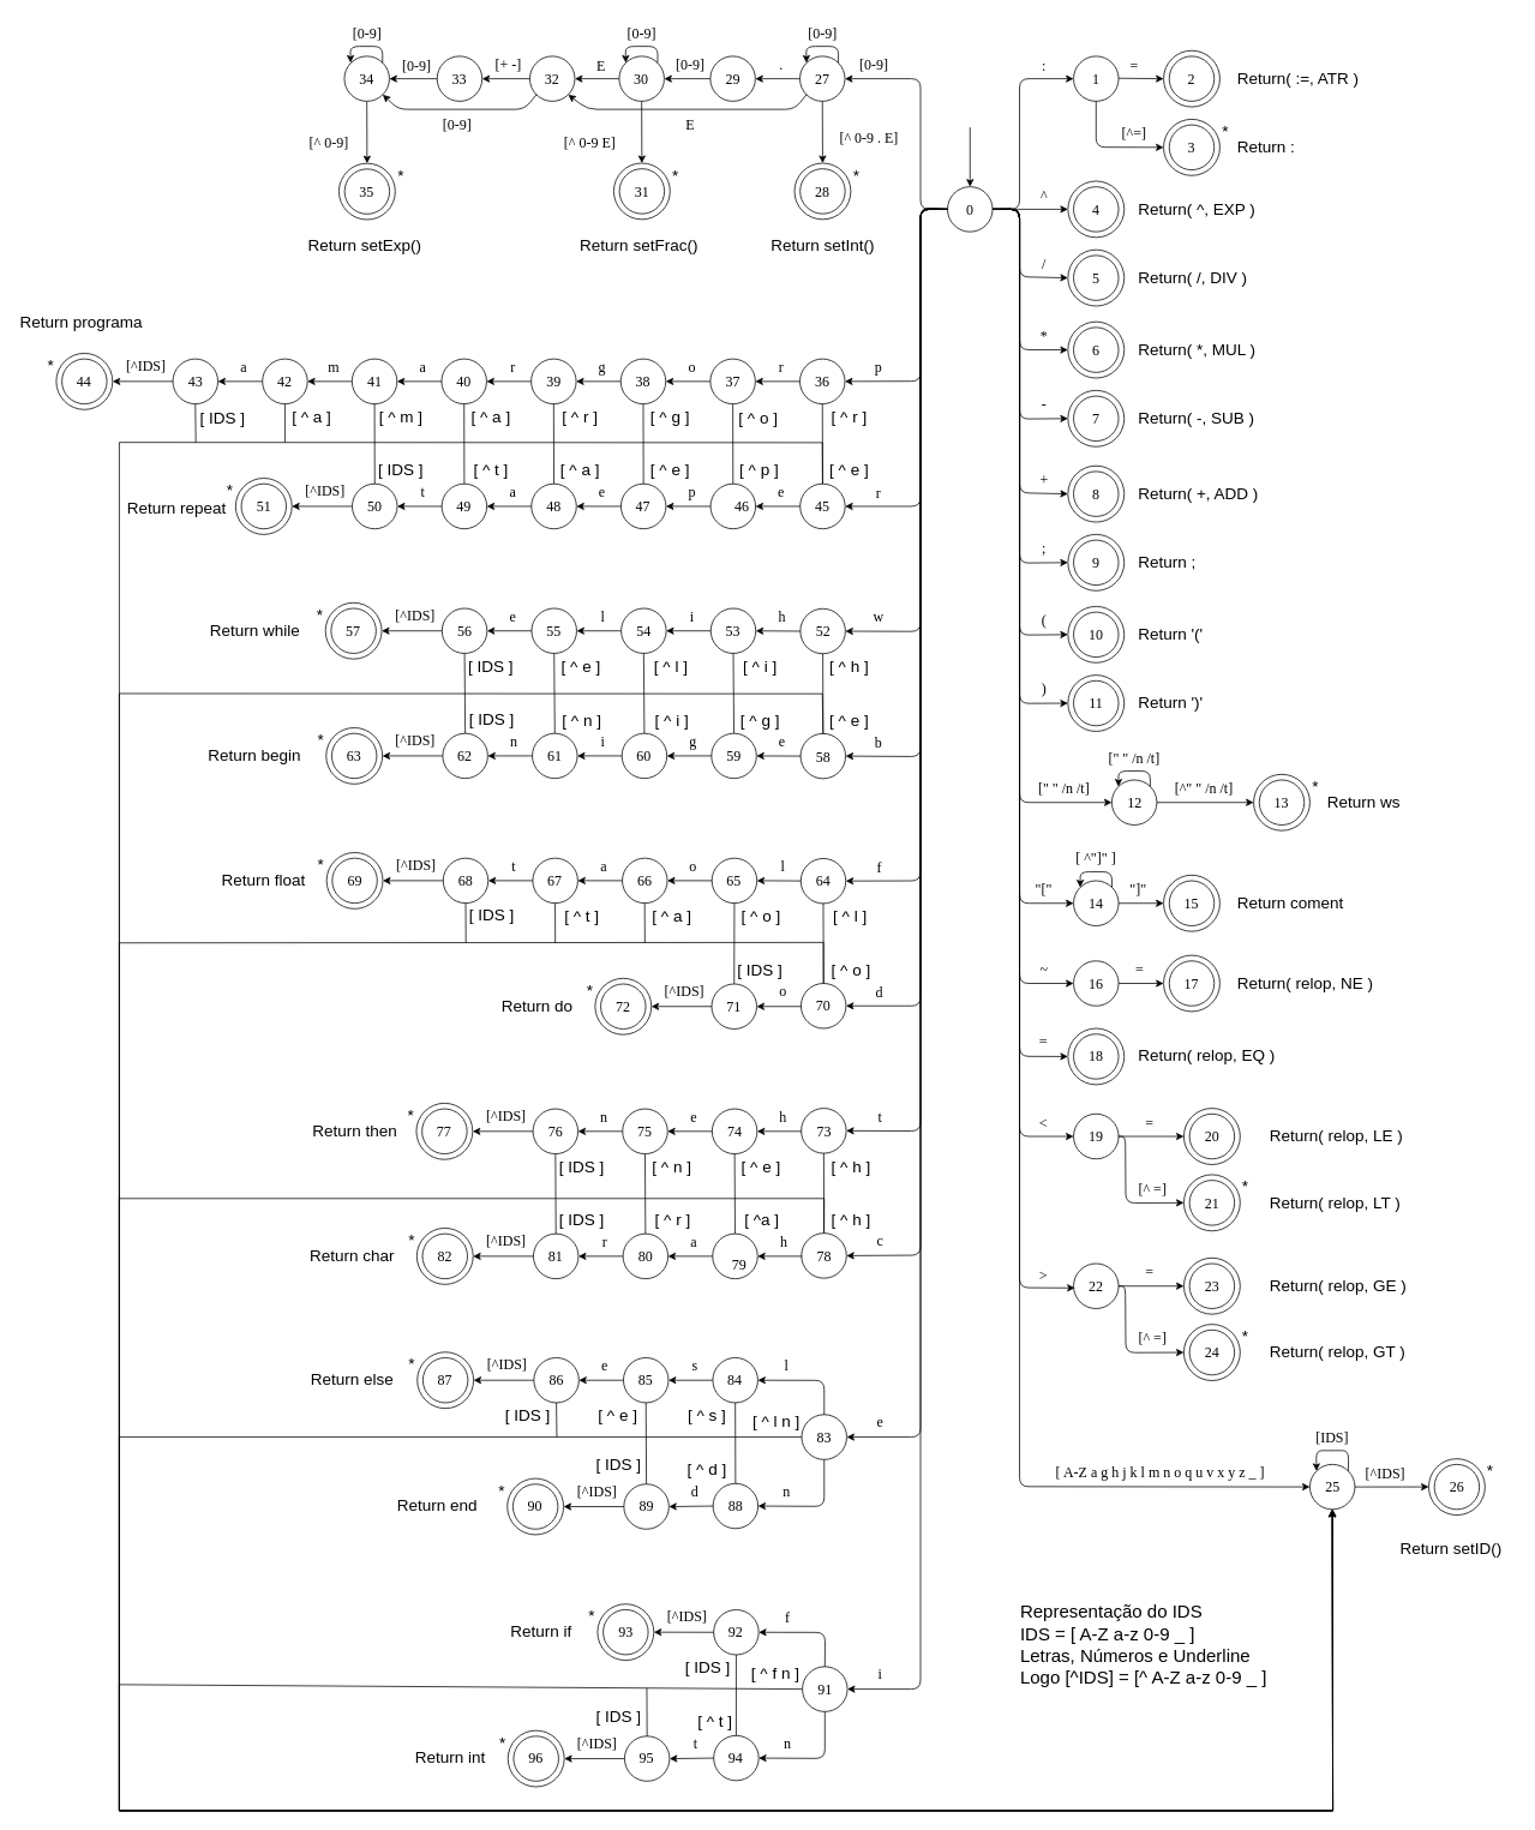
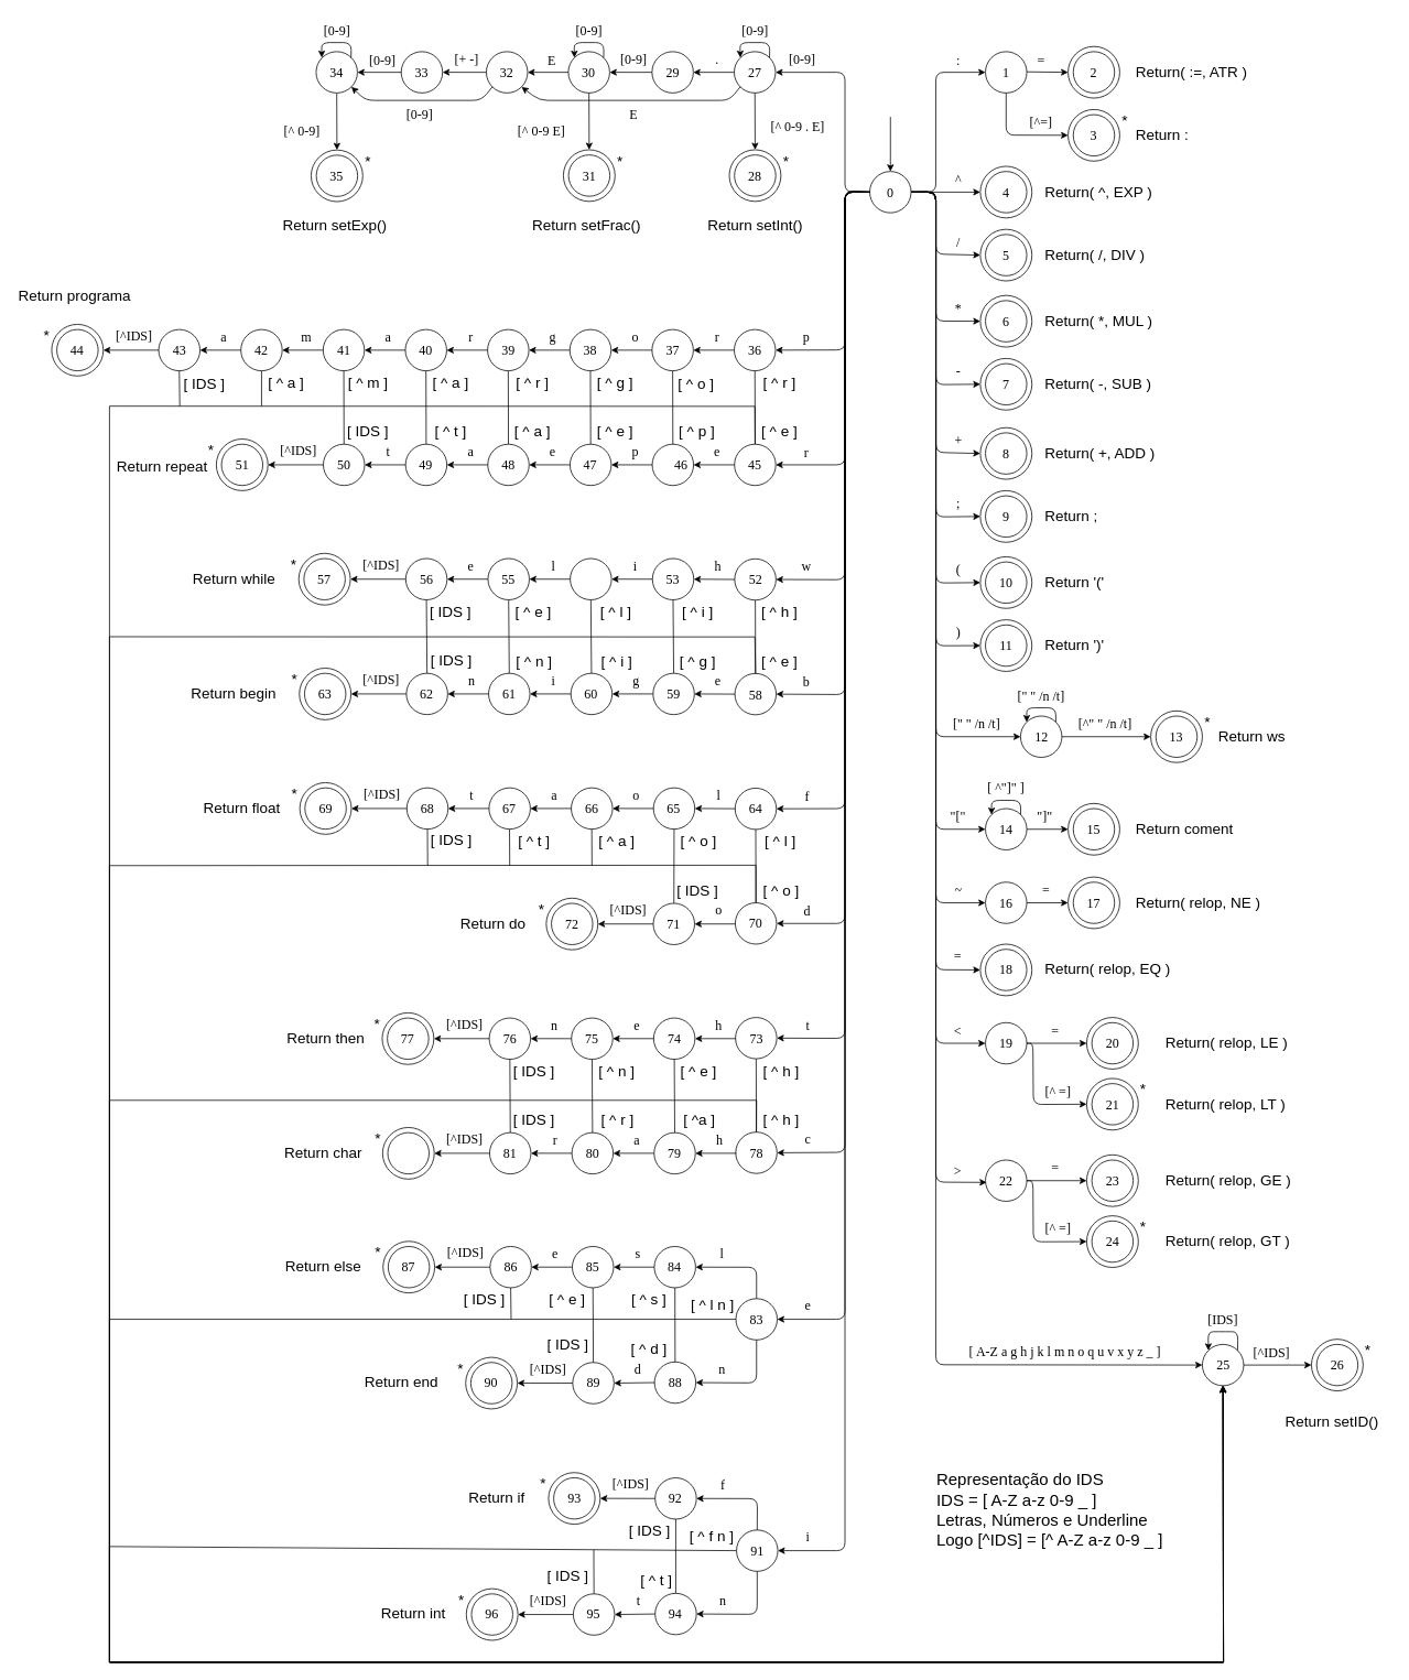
- <mxCell id="290" value="&lt;font style=&quot;font-size: 16px;&quot;&gt;54&lt;/font&gt;" style="text;html=1;strokeColor=none;fillColor=none;align=center;verticalAlign=middle;whiteSpace=wrap;rounded=0;fontFamily=Verdana;fontSize=16;" vertex="1" parent="1"><mxGeometry x="704.5" y="690.38" width="20" height="20" as="geometry" /></mxCell>
- <mxCell id="405" value="&lt;font style=&quot;font-size: 16px;&quot;&gt;82&lt;/font&gt;" style="text;html=1;strokeColor=none;fillColor=none;align=center;verticalAlign=middle;whiteSpace=wrap;rounded=0;fontFamily=Verdana;fontSize=16;flipH=0;flipV=0;" vertex="1" parent="1"><mxGeometry x="483.75" y="1385.12" width="20" height="20" as="geometry" /></mxCell>
- <mxCell id="390" value="&lt;font style=&quot;font-size: 16px;&quot;&gt;79&lt;/font&gt;" style="text;html=1;strokeColor=none;fillColor=none;align=center;verticalAlign=middle;whiteSpace=wrap;rounded=0;fontFamily=Verdana;fontSize=16;" vertex="1" parent="1"><mxGeometry x="811" y="1395.12" width="20" height="20" as="geometry" /></mxCell>
+ <mxCell id="390" value="&lt;font style=&quot;font-size: 16px;&quot;&gt;79&lt;/font&gt;" style="text;html=1;strokeColor=none;fillColor=none;align=center;verticalAlign=middle;whiteSpace=wrap;rounded=0;fontFamily=Verdana;fontSize=16;" vertex="1" parent="1"><mxGeometry x="806" y="1385.12" width="20" height="20" as="geometry" /></mxCell>
